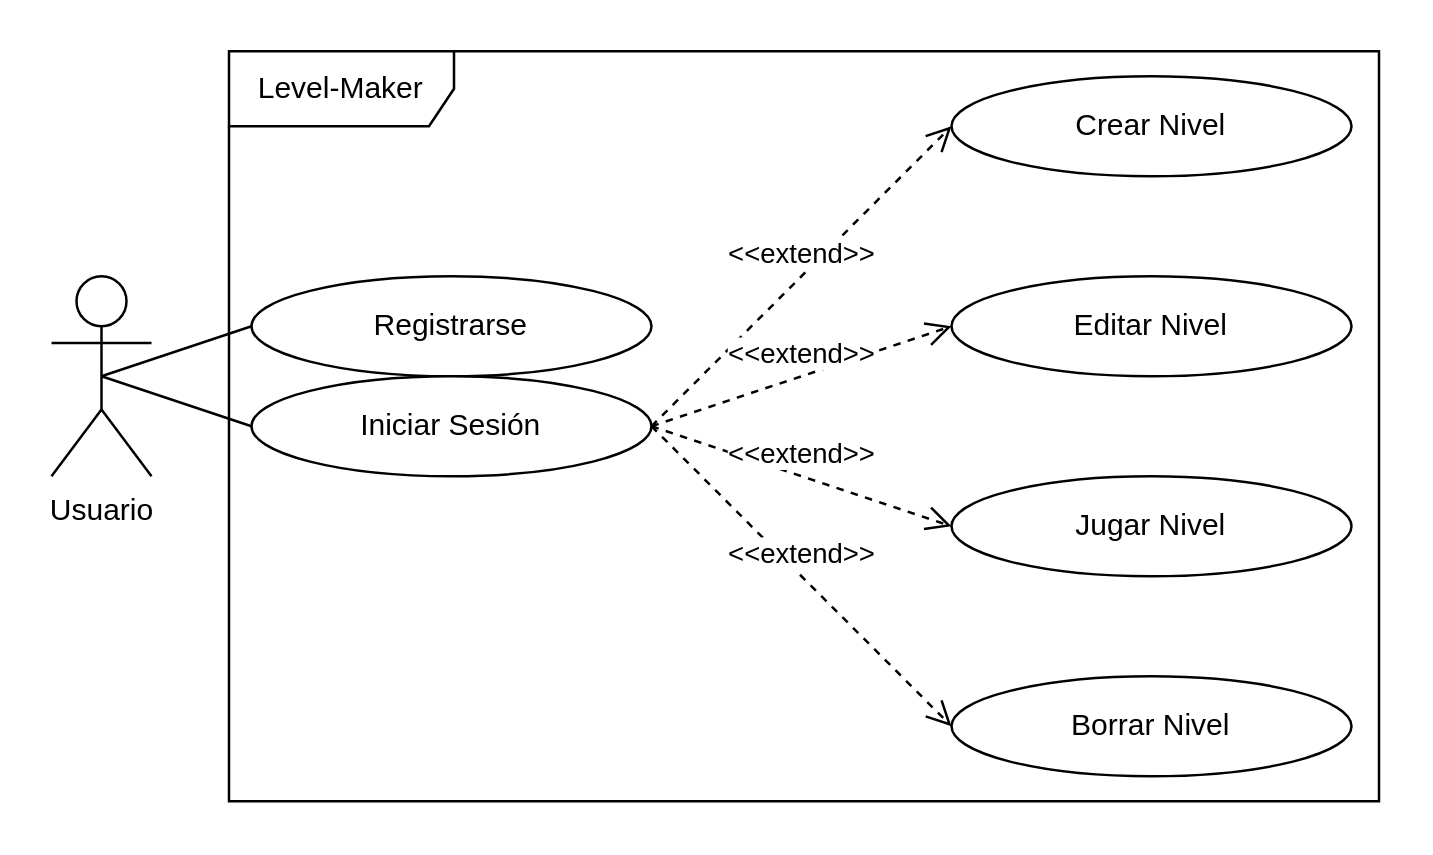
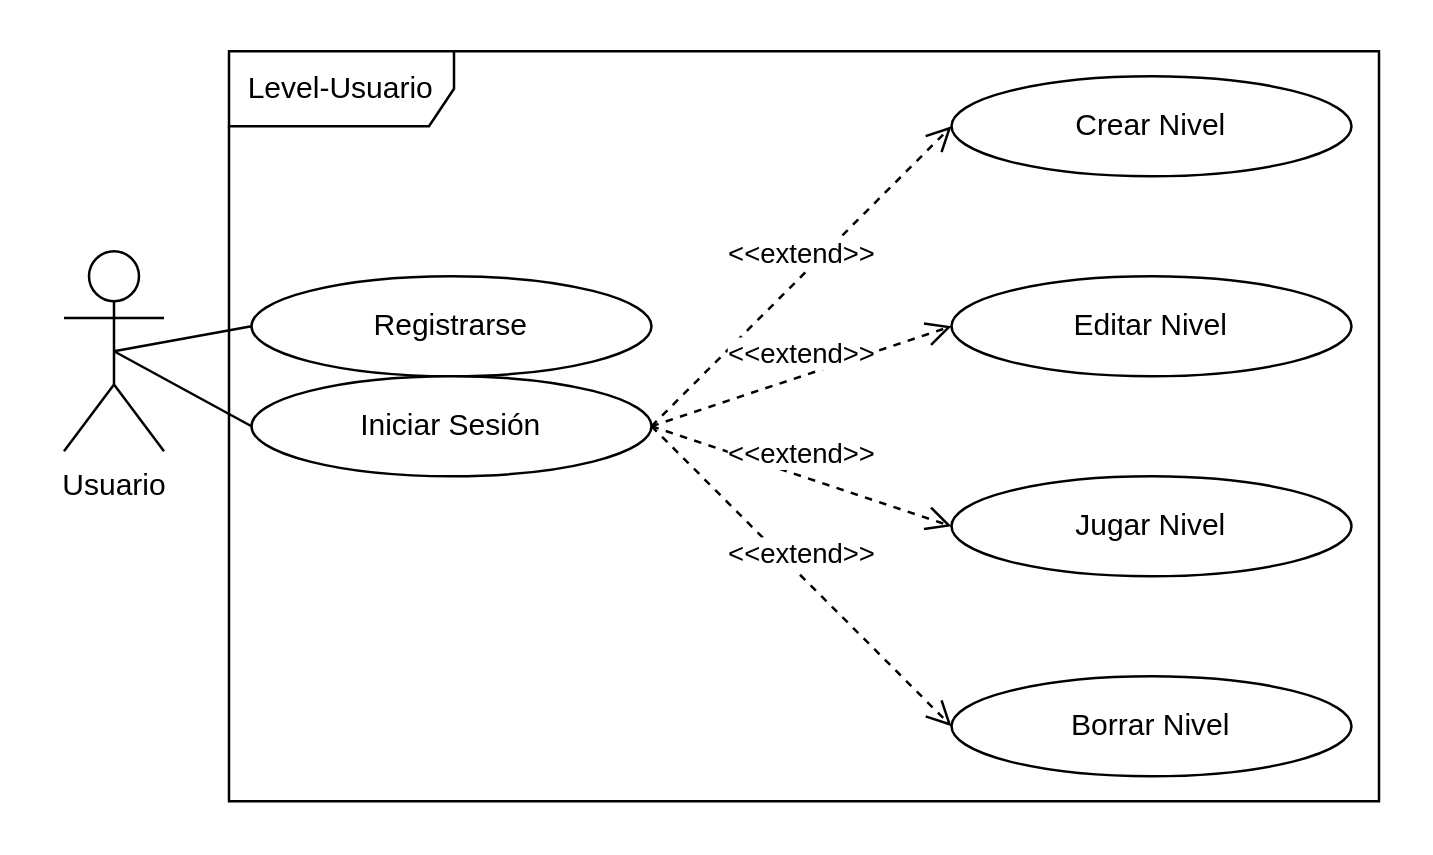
- <mxCell id="15" value="Level-Maker" style="shape=umlFrame;whiteSpace=wrap;html=1;width=90;height=30;" parent="1" vertex="1"><mxGeometry x="91" y="20" width="460" height="300" as="geometry" /></mxCell>
+ <mxCell id="15" value="Level-Usuario" style="shape=umlFrame;whiteSpace=wrap;html=1;width=90;height=30;" parent="1" vertex="1"><mxGeometry x="91" y="20" width="460" height="300" as="geometry" /></mxCell>
- <mxCell id="8" value="Usuario" style="shape=umlActor;verticalLabelPosition=bottom;verticalAlign=top;html=1;outlineConnect=0;" parent="1" vertex="1"><mxGeometry x="20" y="110" width="40" height="80" as="geometry" /></mxCell>
+ <mxCell id="8" value="Usuario" style="shape=umlActor;verticalLabelPosition=bottom;verticalAlign=top;html=1;outlineConnect=0;" parent="1" vertex="1"><mxGeometry x="25" y="100" width="40" height="80" as="geometry" /></mxCell>
